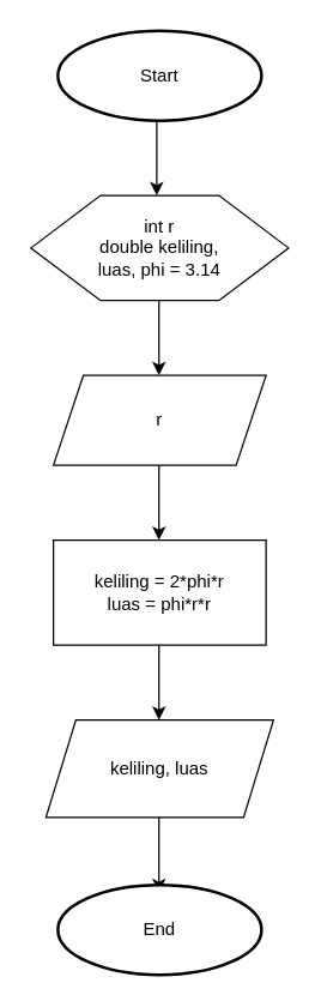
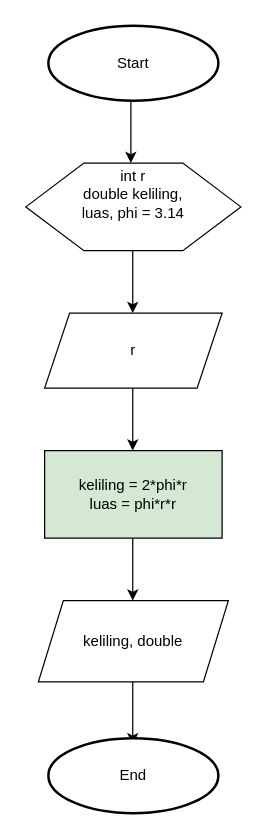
- <mxCell id="5" value="int r&lt;br&gt;double keliling, luas, phi = 3.14" style="text;html=1;strokeColor=none;fillColor=none;align=center;verticalAlign=middle;whiteSpace=wrap;rounded=0;" vertex="1" parent="1"><mxGeometry x="57" y="150" width="98" height="30" as="geometry" /></mxCell>
+ <mxCell id="5" value="int r&lt;br&gt;double keliling, luas, phi = 3.14" style="text;html=1;strokeColor=none;fillColor=none;align=center;verticalAlign=middle;whiteSpace=wrap;rounded=0;" vertex="1" parent="1"><mxGeometry x="57" y="140" width="98" height="30" as="geometry" /></mxCell>
- <mxCell id="9" value="keliling = 2*phi*r&lt;br&gt;luas = phi*r*r" style="rounded=0;whiteSpace=wrap;html=1;" vertex="1" parent="1"><mxGeometry x="35" y="360" width="142" height="70" as="geometry" /></mxCell>
+ <mxCell id="9" value="keliling = 2*phi*r&lt;br&gt;luas = phi*r*r" style="rounded=0;whiteSpace=wrap;html=1;fillColor=#d5e8d4;" vertex="1" parent="1"><mxGeometry x="35" y="360" width="142" height="70" as="geometry" /></mxCell>
- <mxCell id="11" value="keliling, luas" style="shape=parallelogram;perimeter=parallelogramPerimeter;whiteSpace=wrap;html=1;fixedSize=1;" vertex="1" parent="1"><mxGeometry x="30" y="480" width="152" height="65" as="geometry" /></mxCell>
+ <mxCell id="11" value="keliling, double" style="shape=parallelogram;perimeter=parallelogramPerimeter;whiteSpace=wrap;html=1;fixedSize=1;" vertex="1" parent="1"><mxGeometry x="30" y="480" width="152" height="65" as="geometry" /></mxCell>
